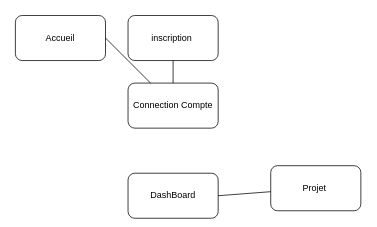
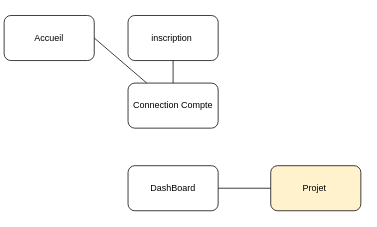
- <mxCell id="6" value="Accueil" style="rounded=1;whiteSpace=wrap;html=1;" vertex="1" parent="1"><mxGeometry x="20" y="20" width="120" height="60" as="geometry" /></mxCell>
+ <mxCell id="6" value="Accueil" style="rounded=1;whiteSpace=wrap;html=1;" vertex="1" parent="1"><mxGeometry x="5" y="20" width="120" height="60" as="geometry" /></mxCell>
- <mxCell id="4" value="Projet&amp;nbsp;" style="rounded=1;whiteSpace=wrap;html=1;" parent="1" vertex="1"><mxGeometry x="360" y="220" width="120" height="60" as="geometry" /></mxCell>
+ <mxCell id="4" value="Projet&amp;nbsp;" style="rounded=1;whiteSpace=wrap;html=1;fillColor=#fff2cc;" parent="1" vertex="1"><mxGeometry x="360" y="220" width="120" height="60" as="geometry" /></mxCell>
- <mxCell id="2" value="DashBoard" style="rounded=1;whiteSpace=wrap;html=1;" parent="1" vertex="1"><mxGeometry x="170" y="230" width="120" height="60" as="geometry" /></mxCell>
+ <mxCell id="2" value="DashBoard" style="rounded=1;whiteSpace=wrap;html=1;" parent="1" vertex="1"><mxGeometry x="170" y="220" width="120" height="60" as="geometry" /></mxCell>
